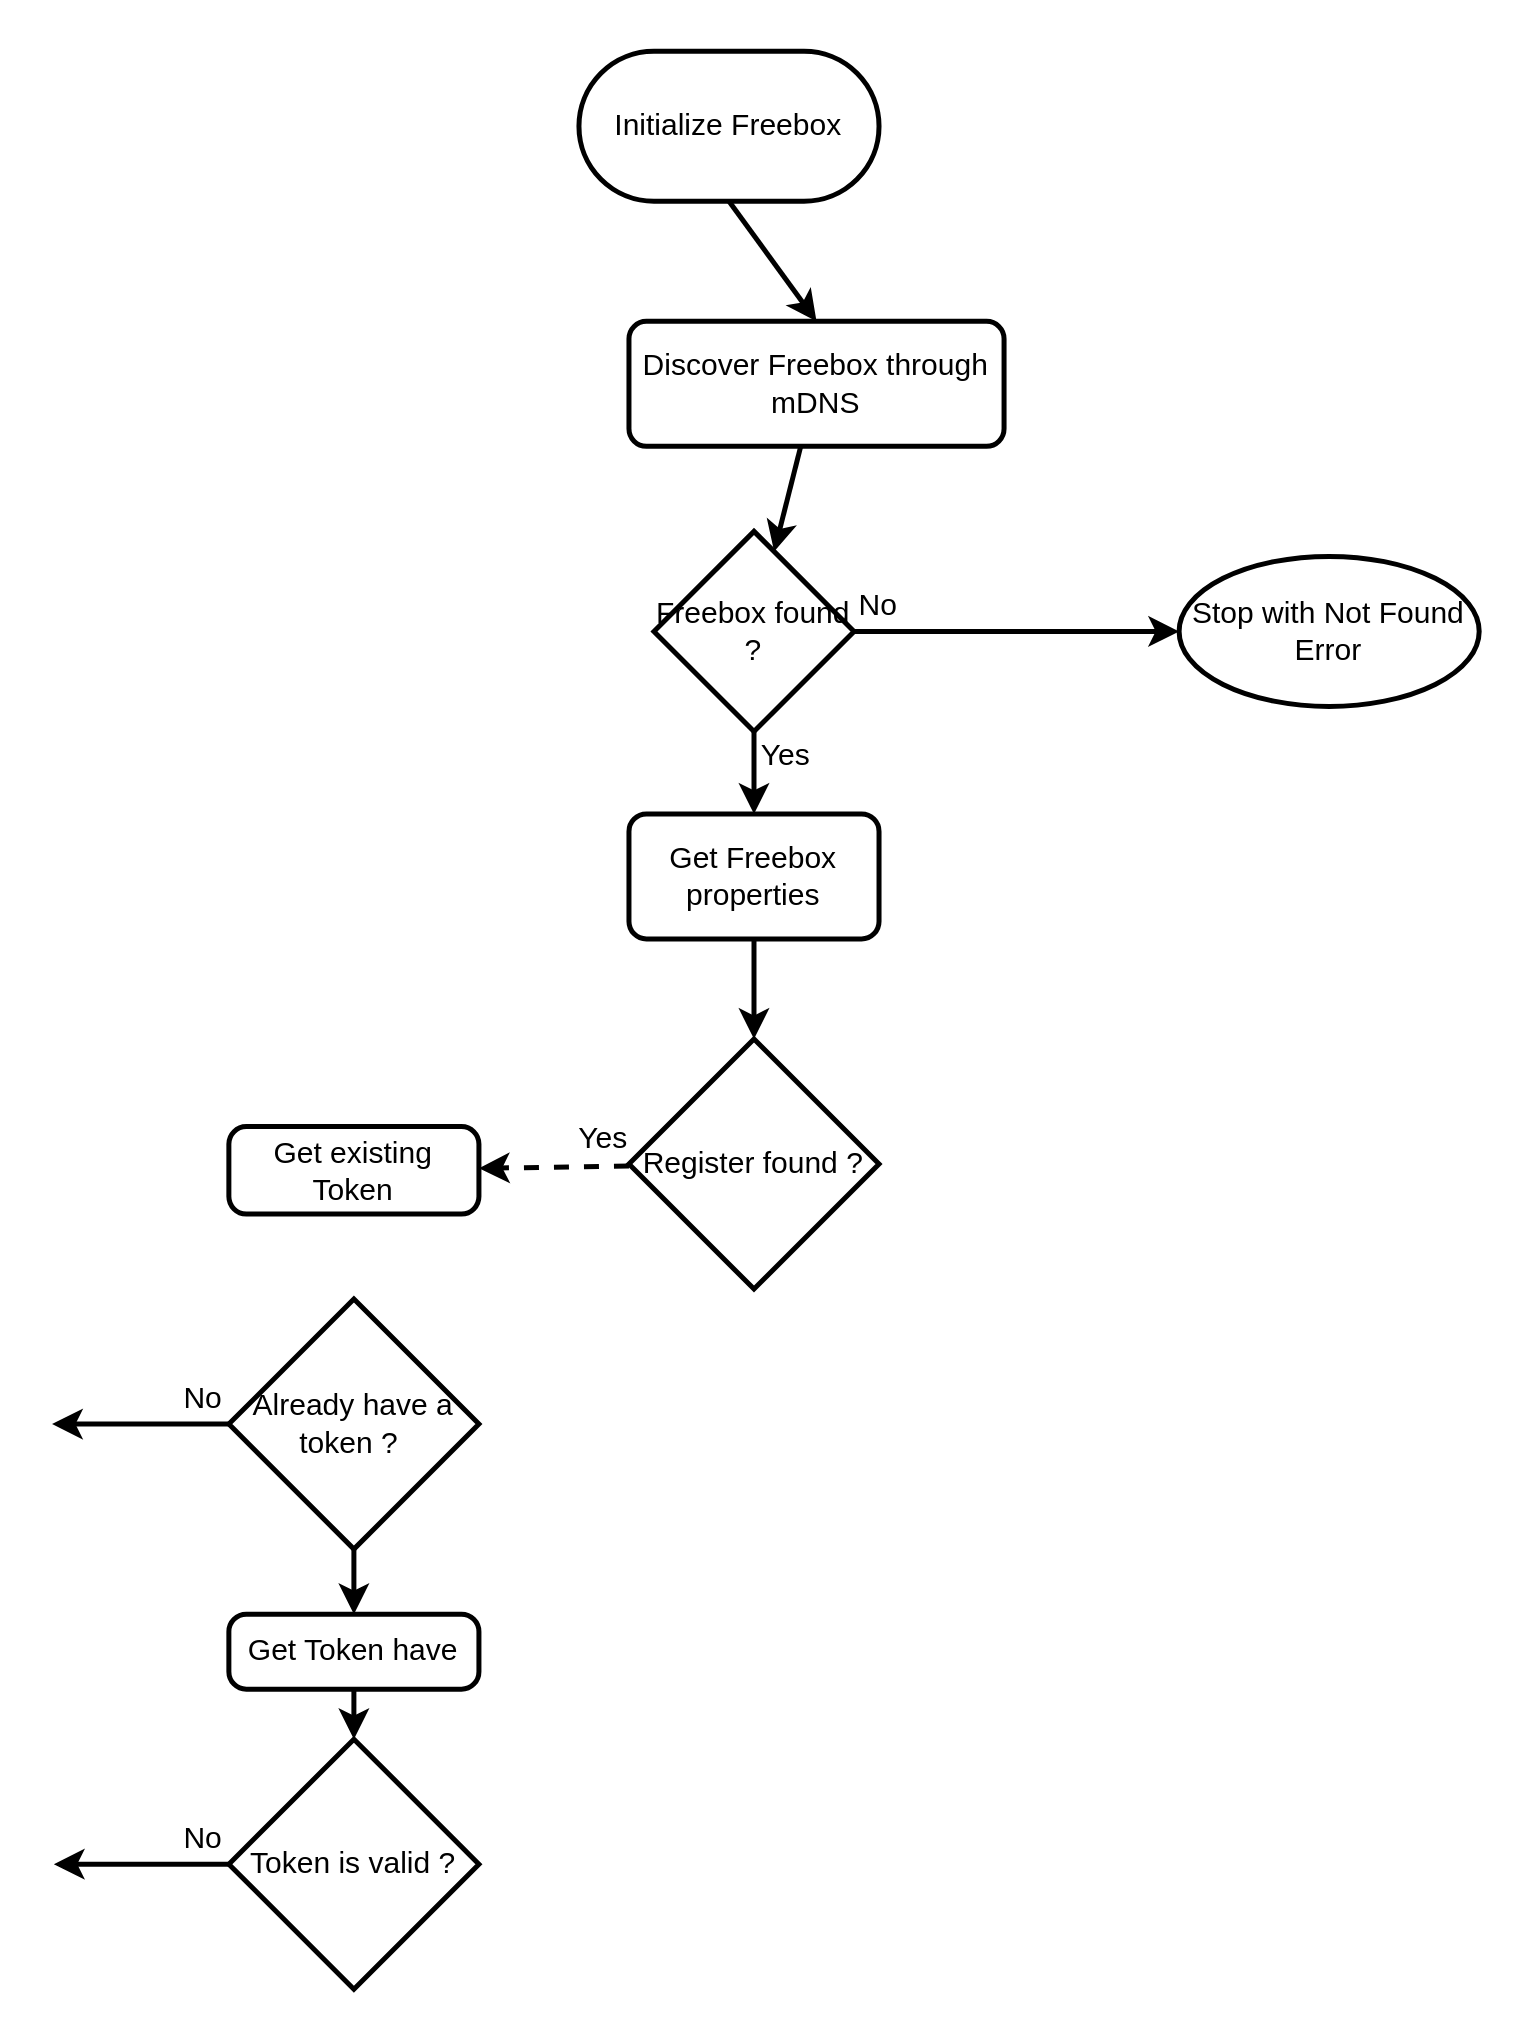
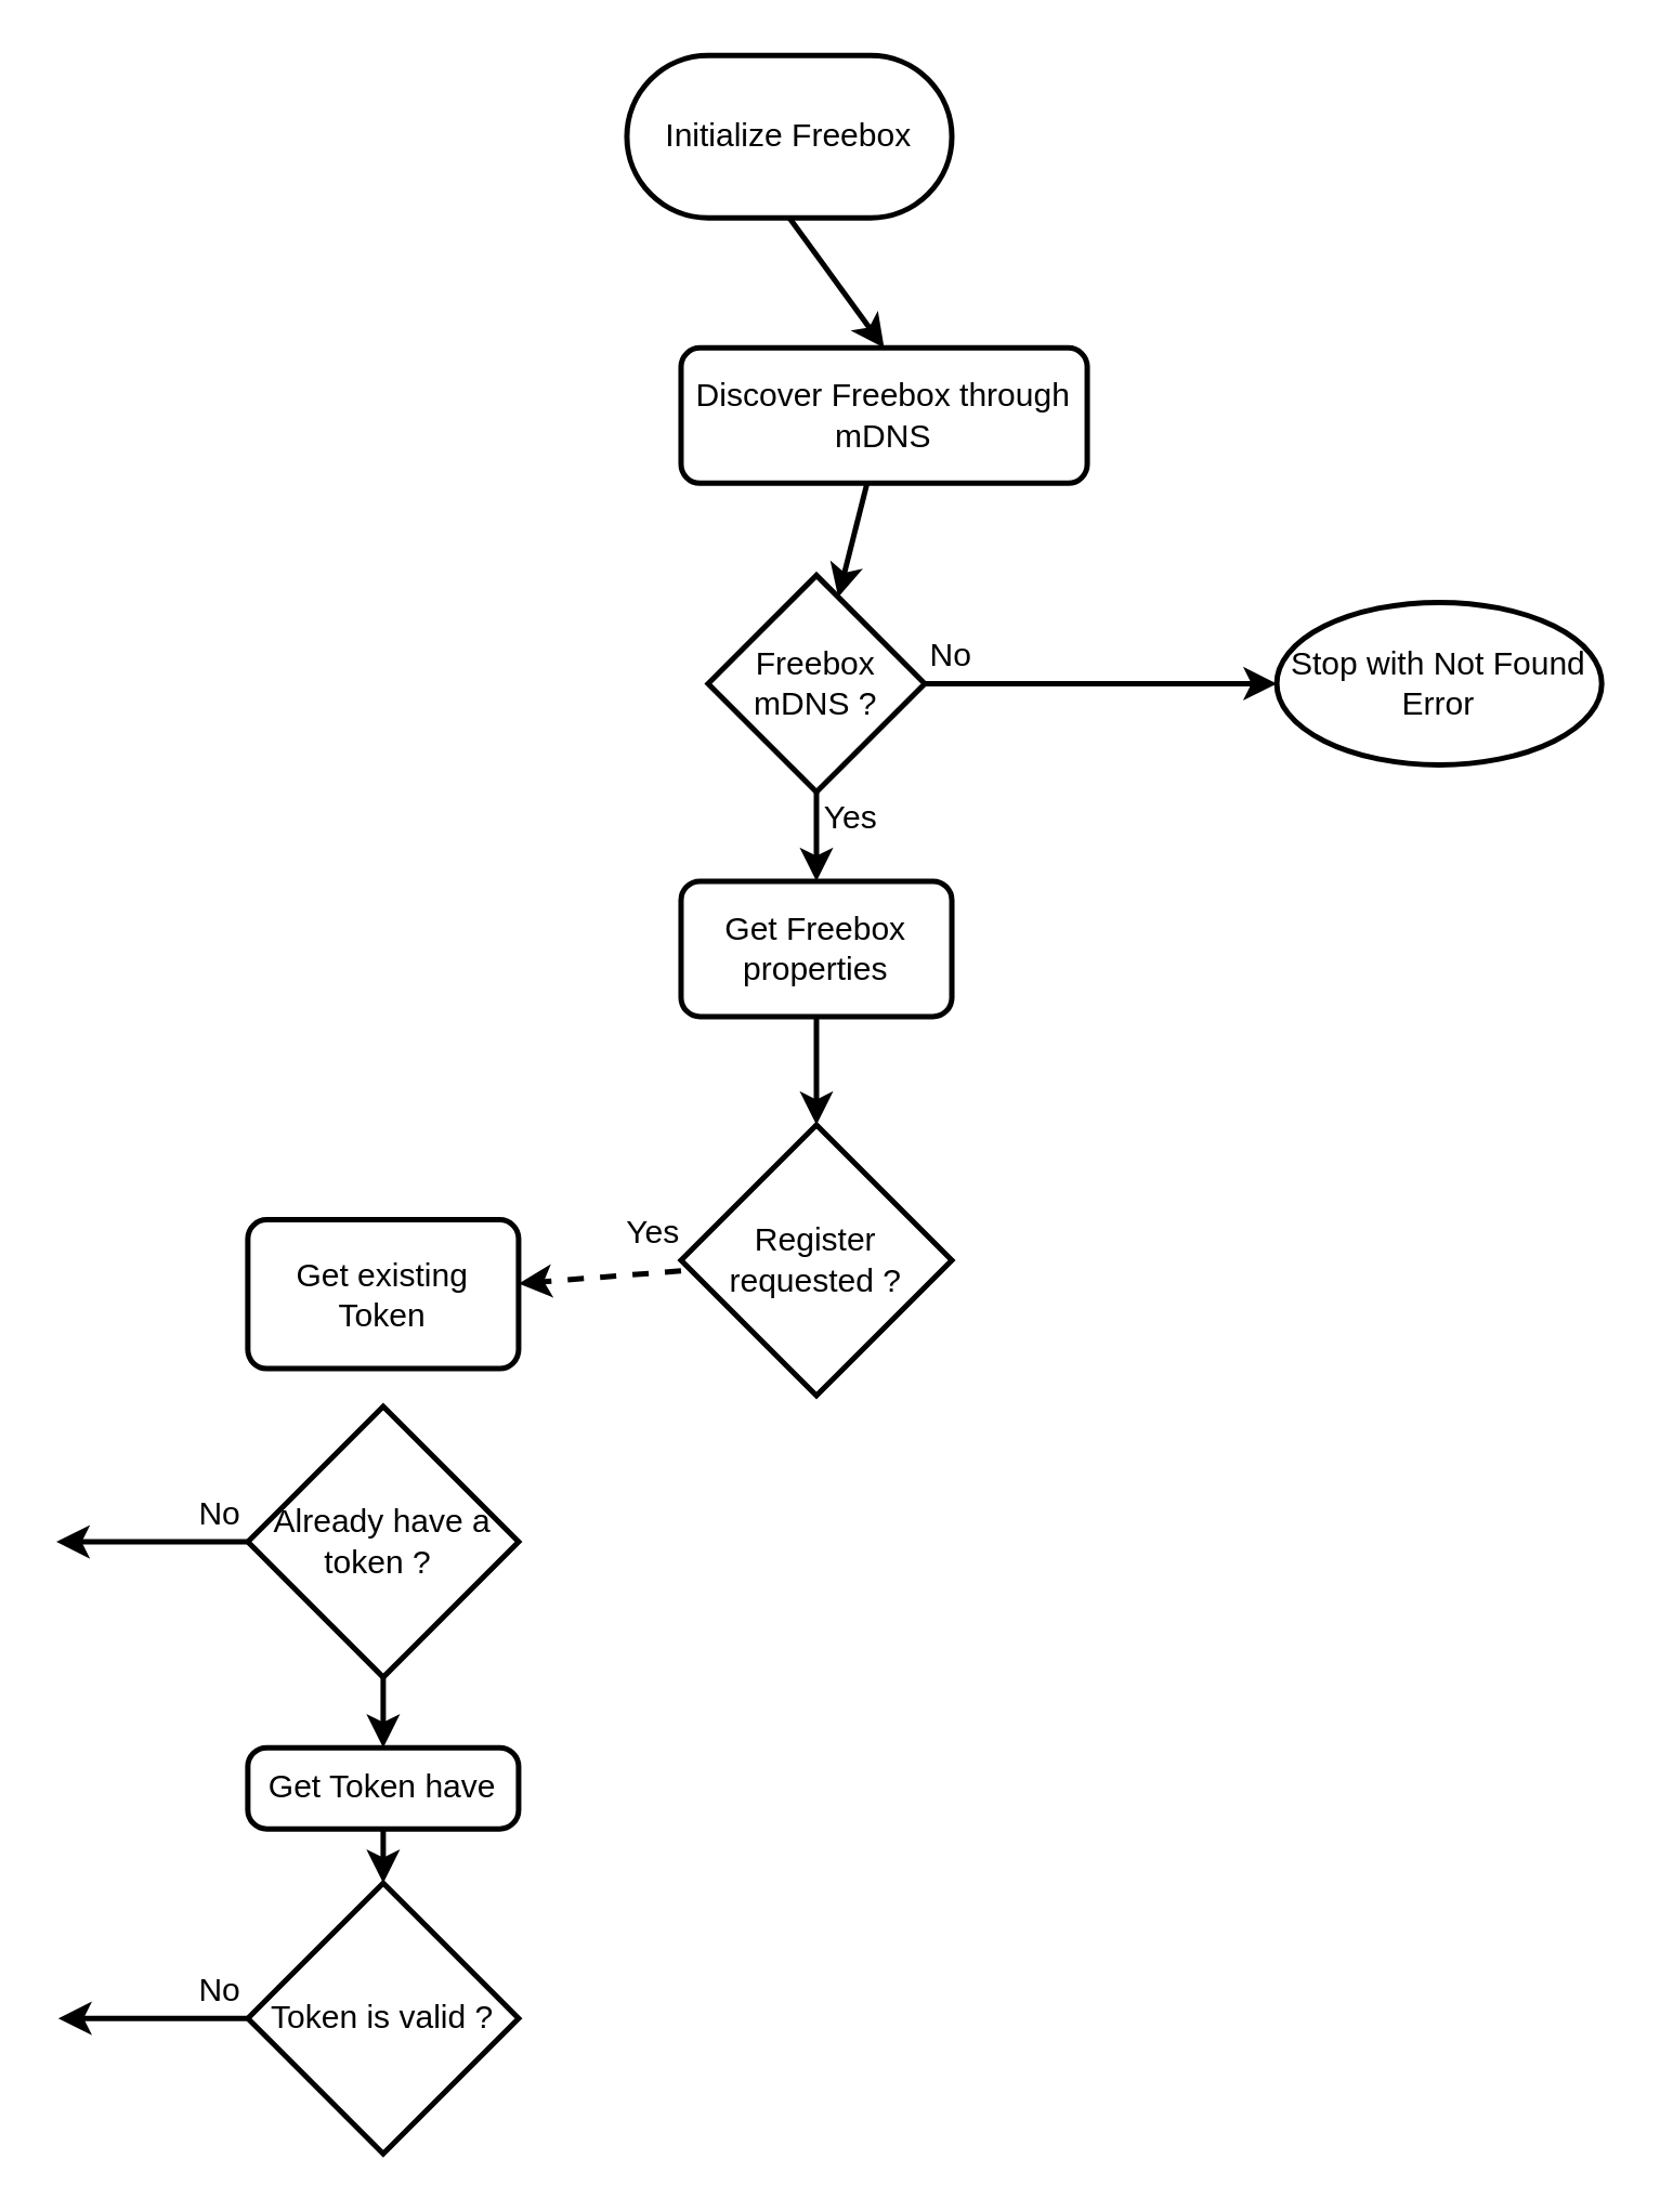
- <mxCell id="4" value="Freebox found ?" style="rhombus;whiteSpace=wrap;html=1;strokeWidth=2;" vertex="1" parent="1"><mxGeometry x="261" y="212" width="80" height="80" as="geometry" /></mxCell>
+ <mxCell id="4" value="Freebox mDNS ?" style="rhombus;whiteSpace=wrap;html=1;strokeWidth=2;" vertex="1" parent="1"><mxGeometry x="261" y="212" width="80" height="80" as="geometry" /></mxCell>
- <mxCell id="13" value="Register found ?" style="strokeWidth=2;html=1;shape=mxgraph.flowchart.decision;whiteSpace=wrap;" vertex="1" parent="1"><mxGeometry x="251" y="415" width="100" height="100" as="geometry" /></mxCell>
+ <mxCell id="13" value="Register requested ?" style="strokeWidth=2;html=1;shape=mxgraph.flowchart.decision;whiteSpace=wrap;" vertex="1" parent="1"><mxGeometry x="251" y="415" width="100" height="100" as="geometry" /></mxCell>
- <mxCell id="18" value="Get existing Token" style="rounded=1;whiteSpace=wrap;html=1;absoluteArcSize=1;arcSize=14;strokeWidth=2;" vertex="1" parent="1"><mxGeometry x="91" y="450" width="100" height="35" as="geometry" /></mxCell>
+ <mxCell id="18" value="Get existing Token" style="rounded=1;whiteSpace=wrap;html=1;absoluteArcSize=1;arcSize=14;strokeWidth=2;" vertex="1" parent="1"><mxGeometry x="91" y="450" width="100" height="55" as="geometry" /></mxCell>
